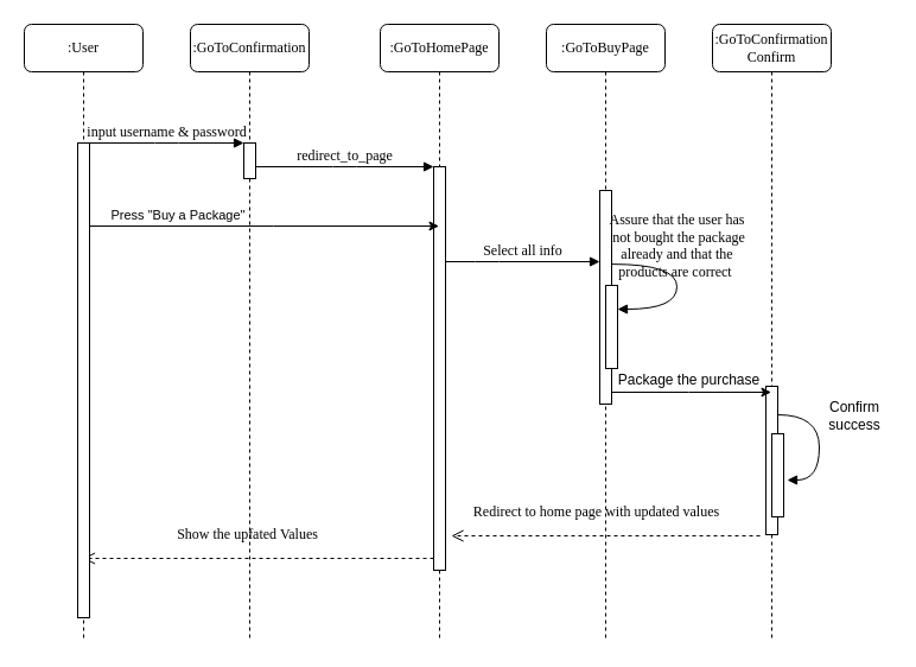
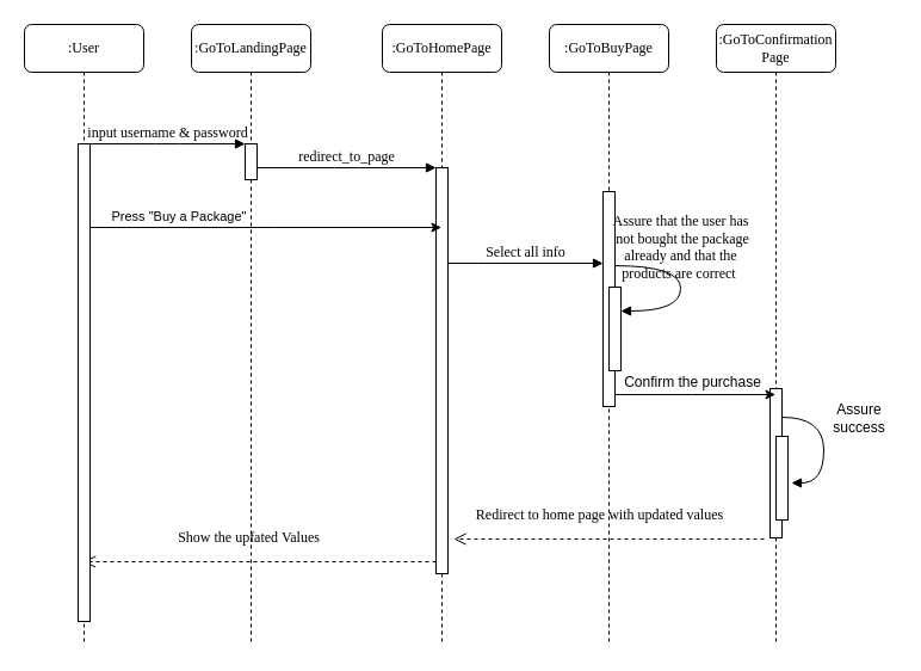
- <mxCell id="2" value=":GoToConfirmation" style="shape=umlLifeline;perimeter=lifelinePerimeter;whiteSpace=wrap;html=1;container=1;collapsible=0;recursiveResize=0;outlineConnect=0;rounded=1;shadow=0;comic=0;labelBackgroundColor=none;strokeWidth=1;fontFamily=Verdana;fontSize=12;align=center;" parent="1" vertex="1"><mxGeometry x="160" y="20" width="100" height="520" as="geometry" /></mxCell>
+ <mxCell id="2" value=":GoToLandingPage" style="shape=umlLifeline;perimeter=lifelinePerimeter;whiteSpace=wrap;html=1;container=1;collapsible=0;recursiveResize=0;outlineConnect=0;rounded=1;shadow=0;comic=0;labelBackgroundColor=none;strokeWidth=1;fontFamily=Verdana;fontSize=12;align=center;" parent="1" vertex="1"><mxGeometry x="160" y="20" width="100" height="520" as="geometry" /></mxCell>
- <mxCell id="8" value=":GoToConfirmation&lt;br&gt;Confirm" style="shape=umlLifeline;perimeter=lifelinePerimeter;whiteSpace=wrap;html=1;container=1;collapsible=0;recursiveResize=0;outlineConnect=0;rounded=1;shadow=0;comic=0;labelBackgroundColor=none;strokeWidth=1;fontFamily=Verdana;fontSize=12;align=center;" parent="1" vertex="1"><mxGeometry x="600" y="20" width="100" height="520" as="geometry" /></mxCell>
+ <mxCell id="8" value=":GoToConfirmation&lt;br&gt;Page" style="shape=umlLifeline;perimeter=lifelinePerimeter;whiteSpace=wrap;html=1;container=1;collapsible=0;recursiveResize=0;outlineConnect=0;rounded=1;shadow=0;comic=0;labelBackgroundColor=none;strokeWidth=1;fontFamily=Verdana;fontSize=12;align=center;" parent="1" vertex="1"><mxGeometry x="600" y="20" width="100" height="520" as="geometry" /></mxCell>
- <mxCell id="24" value="Package the purchase" style="text;html=1;align=center;verticalAlign=middle;resizable=0;points=[];autosize=1;strokeColor=none;fillColor=none;" parent="1" vertex="1"><mxGeometry x="515" y="310" width="130" height="20" as="geometry" /></mxCell>
+ <mxCell id="24" value="Confirm the purchase" style="text;html=1;align=center;verticalAlign=middle;resizable=0;points=[];autosize=1;strokeColor=none;fillColor=none;" parent="1" vertex="1"><mxGeometry x="515" y="310" width="130" height="20" as="geometry" /></mxCell>
- <mxCell id="25" value="Confirm success" style="text;html=1;strokeColor=none;fillColor=none;align=center;verticalAlign=middle;whiteSpace=wrap;rounded=0;" parent="1" vertex="1"><mxGeometry x="690" y="335" width="60" height="30" as="geometry" /></mxCell>
+ <mxCell id="25" value="Assure success" style="text;html=1;strokeColor=none;fillColor=none;align=center;verticalAlign=middle;whiteSpace=wrap;rounded=0;" parent="1" vertex="1"><mxGeometry x="690" y="335" width="60" height="30" as="geometry" /></mxCell>
